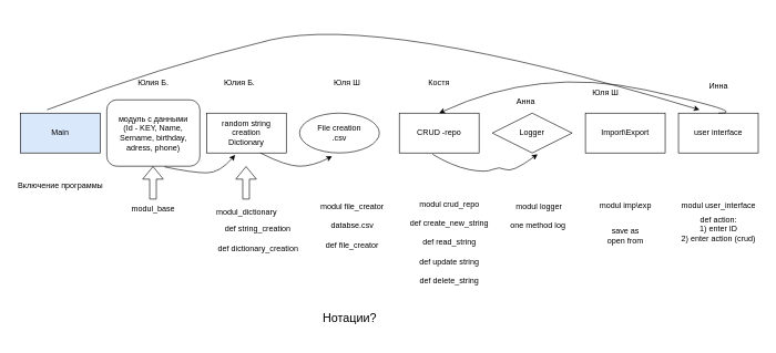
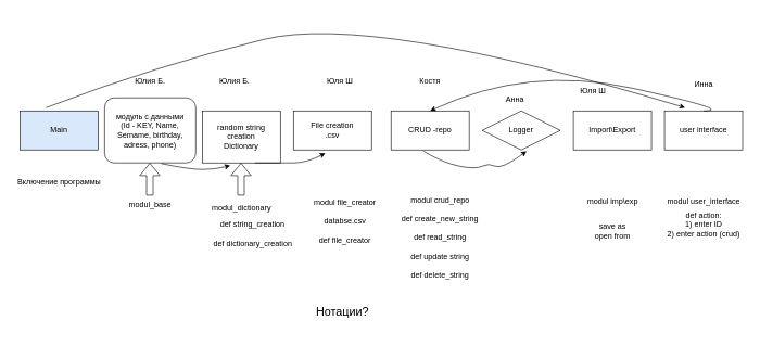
- <mxCell id="9" value="random string creation&lt;br&gt;Dictionary" style="rounded=0;whiteSpace=wrap;html=1;" vertex="1" parent="1"><mxGeometry x="310" y="170" width="120" height="60" as="geometry" /></mxCell>
+ <mxCell id="9" value="random string creation&lt;br&gt;Dictionary" style="rounded=0;whiteSpace=wrap;html=1;" vertex="1" parent="1"><mxGeometry x="310" y="170" width="120" height="80" as="geometry" /></mxCell>
- <mxCell id="3" value="File creation&lt;br&gt;.csv" style="ellipse;whiteSpace=wrap;html=1;" vertex="1" parent="1"><mxGeometry x="450" y="170" width="120" height="60" as="geometry" /></mxCell>
+ <mxCell id="3" value="File creation&lt;br&gt;.csv" style="rounded=0;whiteSpace=wrap;html=1;" vertex="1" parent="1"><mxGeometry x="450" y="170" width="120" height="60" as="geometry" /></mxCell>
- <mxCell id="25" value="modul logger&lt;br&gt;&lt;br&gt;one method log&amp;nbsp;" style="text;html=1;align=center;verticalAlign=middle;resizable=0;points=[];autosize=1;strokeColor=none;fillColor=none;" vertex="1" parent="1"><mxGeometry x="760" y="300" width="100" height="50" as="geometry" /></mxCell>
